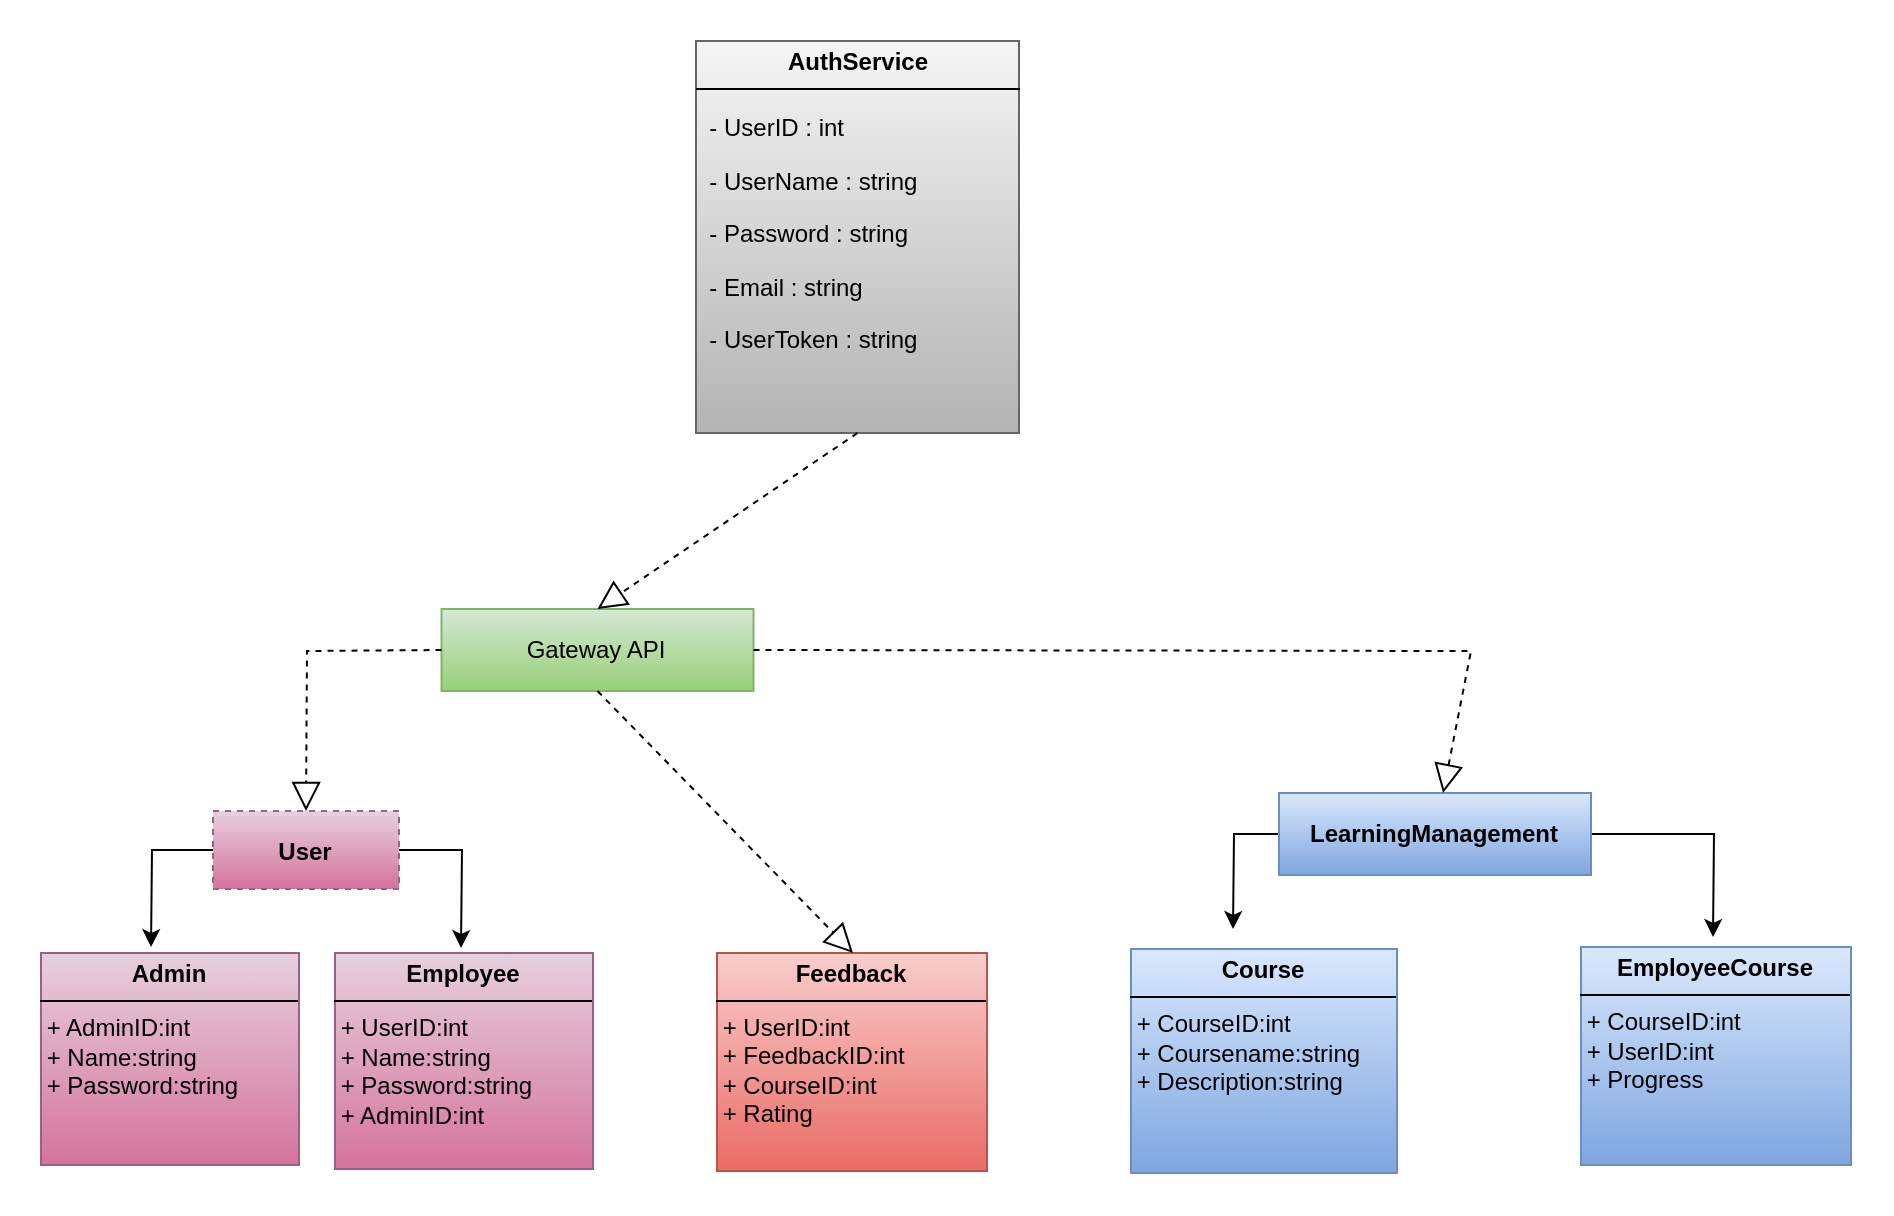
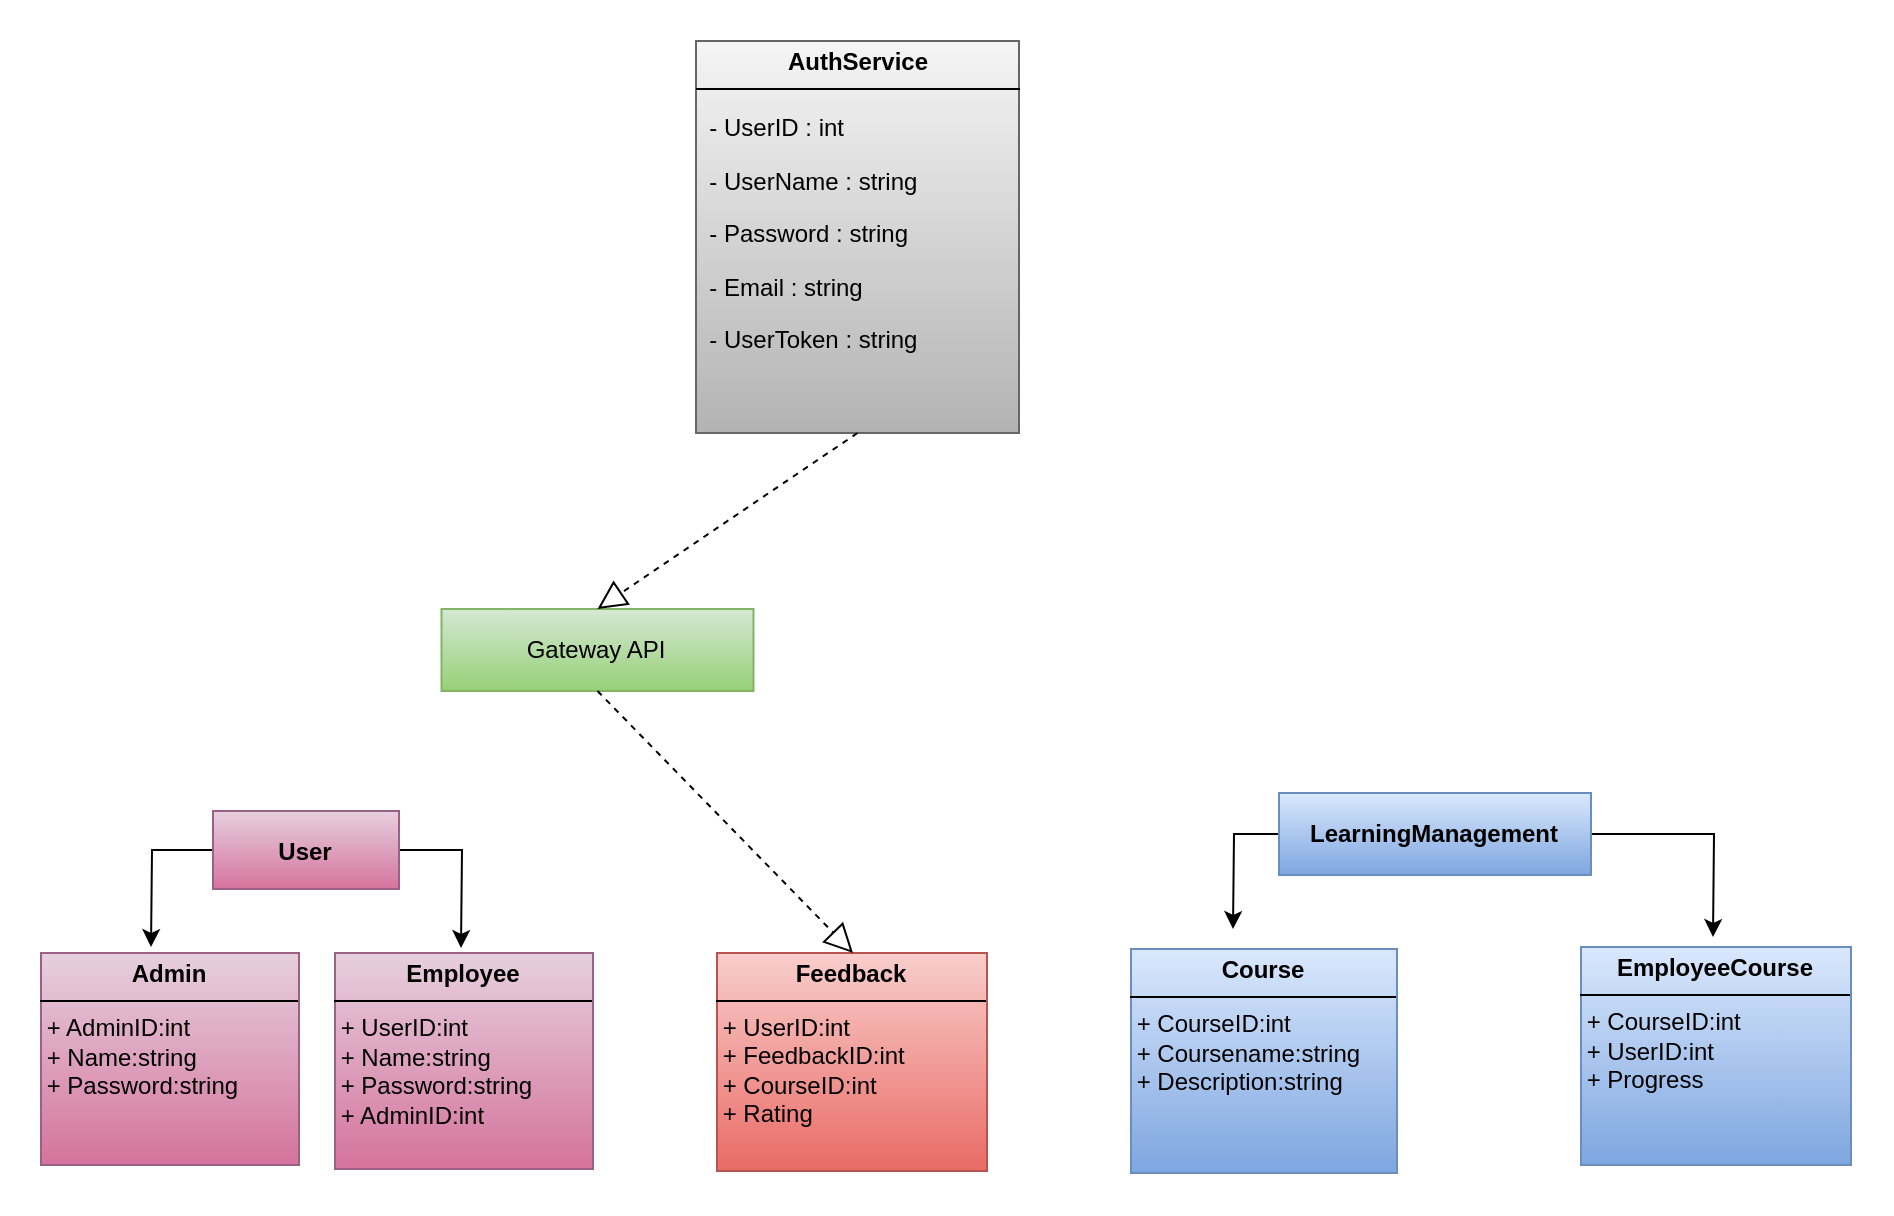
- <mxCell id="16" value="" style="endArrow=block;dashed=1;endFill=0;endSize=12;html=1;rounded=0;entryX=0.5;entryY=0;entryDx=0;entryDy=0;exitX=0;exitY=0.5;exitDx=0;exitDy=0;" edge="1" parent="1" source="14" target="9"><mxGeometry width="160" relative="1" as="geometry"><mxPoint x="393" y="273" as="sourcePoint" /><mxPoint x="588" y="297" as="targetPoint" /><Array as="points"><mxPoint x="153" y="325" /></Array></mxGeometry></mxCell>
- <mxCell id="17" value="" style="endArrow=block;dashed=1;endFill=0;endSize=12;html=1;rounded=0;exitX=1;exitY=0.5;exitDx=0;exitDy=0;" edge="1" parent="1" source="14" target="4"><mxGeometry width="160" relative="1" as="geometry"><mxPoint x="861" y="173" as="sourcePoint" /><mxPoint x="515" y="337.5" as="targetPoint" /><Array as="points"><mxPoint x="735" y="325" /></Array></mxGeometry></mxCell>
- <mxCell id="9" value="&lt;div align=&quot;center&quot;&gt;&lt;b&gt;&lt;br&gt;&lt;/b&gt;&lt;/div&gt;&lt;div align=&quot;center&quot;&gt;&lt;b&gt;User&lt;/b&gt;&lt;/div&gt;" style="verticalAlign=top;align=center;overflow=fill;html=1;whiteSpace=wrap;fillColor=#e6d0de;strokeColor=#996185;gradientColor=#d5739d;dashed=1;" parent="1" vertex="1"><mxGeometry x="106" y="405" width="93" height="39" as="geometry" /></mxCell>
+ <mxCell id="9" value="&lt;div align=&quot;center&quot;&gt;&lt;b&gt;&lt;br&gt;&lt;/b&gt;&lt;/div&gt;&lt;div align=&quot;center&quot;&gt;&lt;b&gt;User&lt;/b&gt;&lt;/div&gt;" style="verticalAlign=top;align=center;overflow=fill;html=1;whiteSpace=wrap;fillColor=#e6d0de;strokeColor=#996185;gradientColor=#d5739d;" parent="1" vertex="1"><mxGeometry x="106" y="405" width="93" height="39" as="geometry" /></mxCell>
